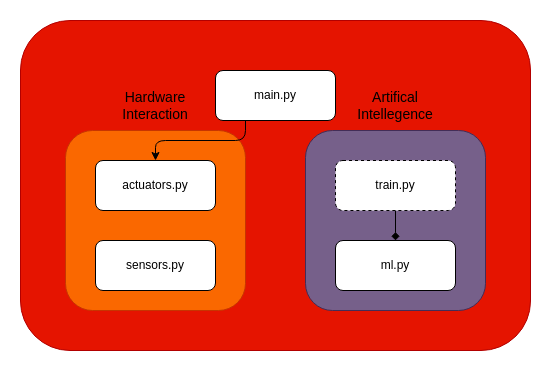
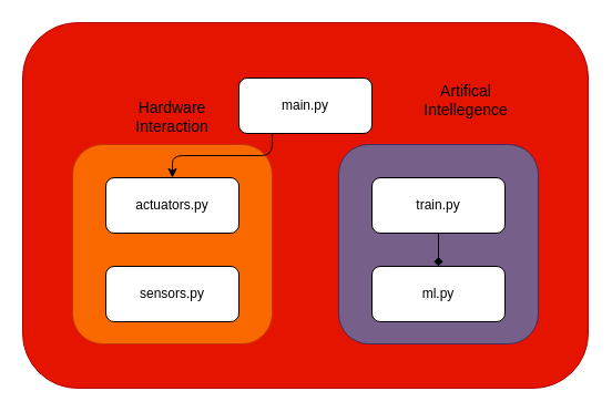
- <mxCell id="13" value="Artifical Intellegence" style="text;html=1;strokeColor=none;fillColor=none;align=center;verticalAlign=middle;whiteSpace=wrap;rounded=0;fontFamily=Helvetica;fontSize=14;" vertex="1" parent="1"><mxGeometry x="365" y="90" width="60" height="30" as="geometry" /></mxCell>
+ <mxCell id="13" value="Artifical Intellegence" style="text;html=1;strokeColor=none;fillColor=none;align=center;verticalAlign=middle;whiteSpace=wrap;rounded=0;fontFamily=Helvetica;fontSize=14;" vertex="1" parent="1"><mxGeometry x="390" y="75" width="60" height="30" as="geometry" /></mxCell>
- <mxCell id="8" value="train.py" style="rounded=1;whiteSpace=wrap;html=1;dashed=1;" vertex="1" parent="1"><mxGeometry x="335" y="160" width="120" height="50" as="geometry" /></mxCell>
+ <mxCell id="8" value="train.py" style="rounded=1;whiteSpace=wrap;html=1;" vertex="1" parent="1"><mxGeometry x="335" y="160" width="120" height="50" as="geometry" /></mxCell>
